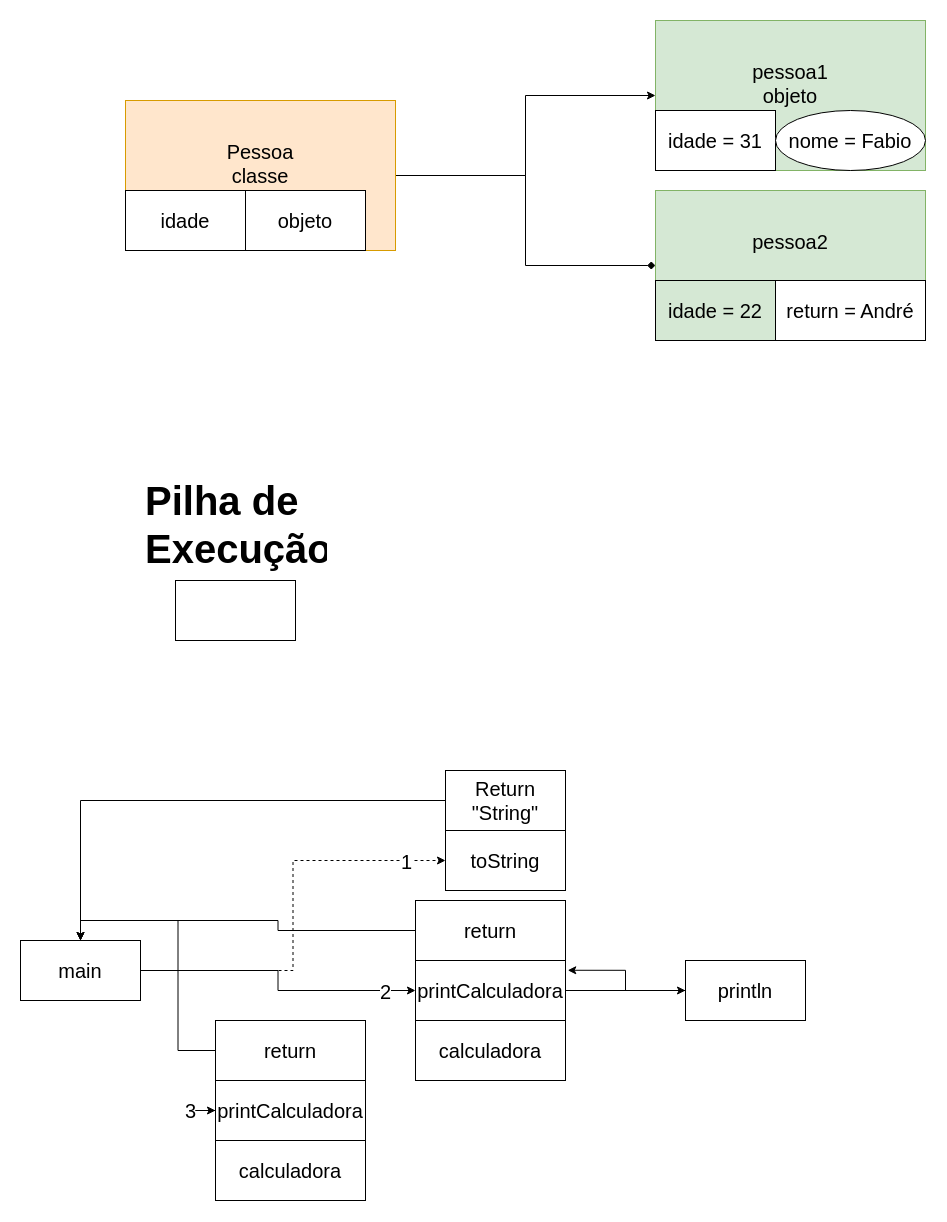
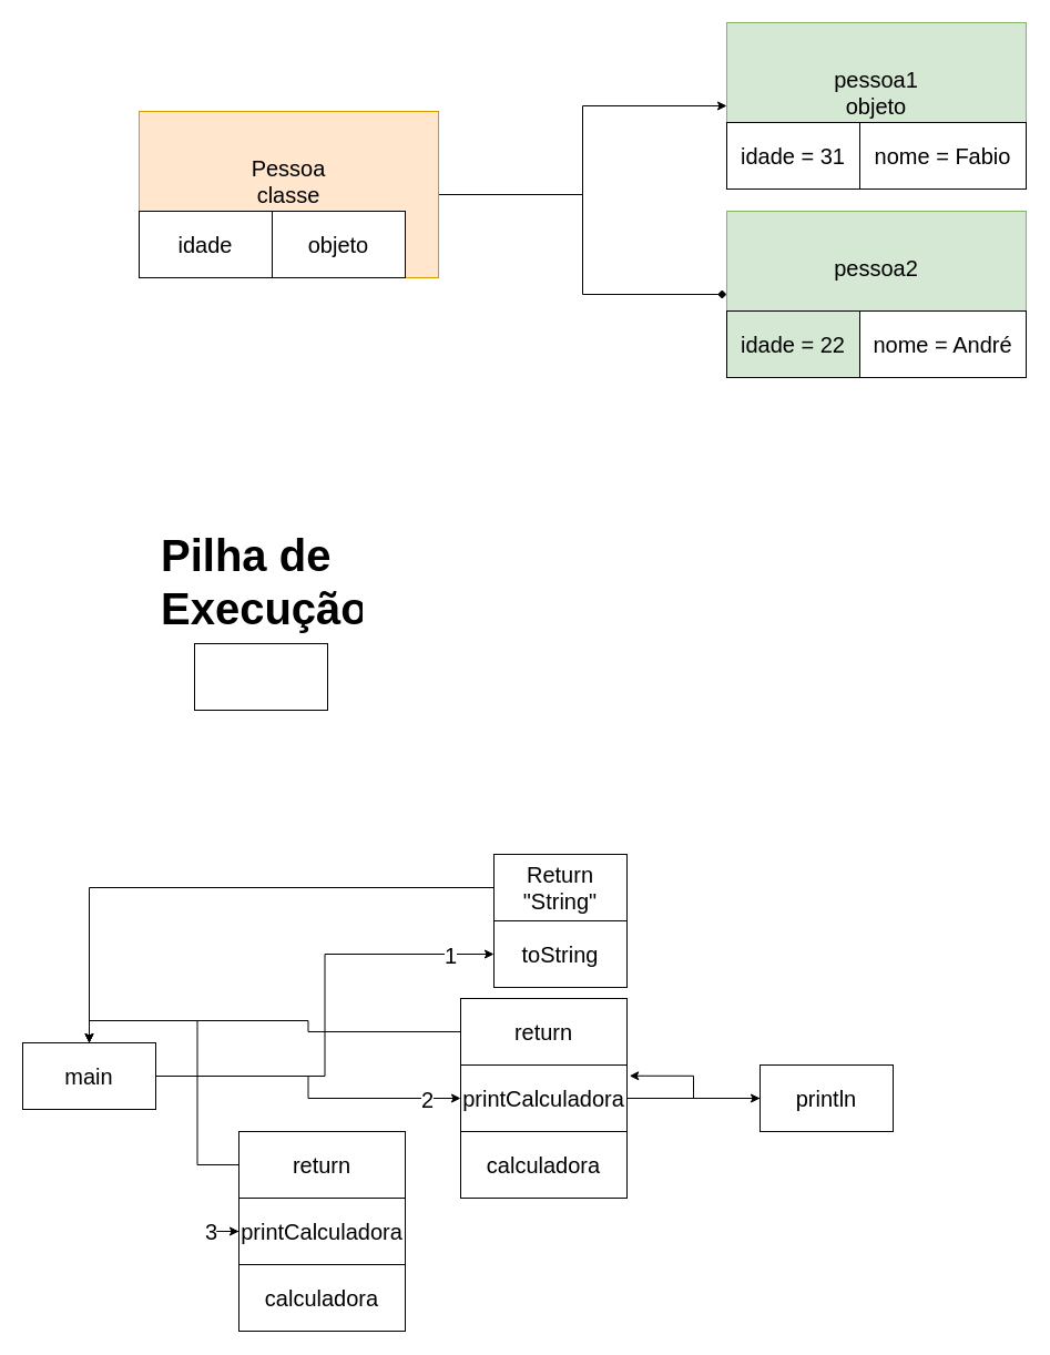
- <mxCell id="9" value="nome = Fabio" style="ellipse;whiteSpace=wrap;html=1;fontSize=20;" vertex="1" parent="1"><mxGeometry x="775" y="110" width="150" height="60" as="geometry" /></mxCell>
+ <mxCell id="9" value="nome = Fabio" style="rounded=0;whiteSpace=wrap;html=1;fontSize=20;" vertex="1" parent="1"><mxGeometry x="775" y="110" width="150" height="60" as="geometry" /></mxCell>
- <mxCell id="12" value="return = André" style="rounded=0;whiteSpace=wrap;html=1;fontSize=20;" vertex="1" parent="1"><mxGeometry x="775" y="280" width="150" height="60" as="geometry" /></mxCell>
+ <mxCell id="12" value="nome = André" style="rounded=0;whiteSpace=wrap;html=1;fontSize=20;" vertex="1" parent="1"><mxGeometry x="775" y="280" width="150" height="60" as="geometry" /></mxCell>
- <mxCell id="16" style="edgeStyle=orthogonalEdgeStyle;rounded=0;orthogonalLoop=1;jettySize=auto;html=1;entryX=0;entryY=0.5;entryDx=0;entryDy=0;fontSize=20;dashed=1;" edge="1" parent="1" source="18" target="25"><mxGeometry relative="1" as="geometry" /></mxCell>
+ <mxCell id="16" style="edgeStyle=orthogonalEdgeStyle;rounded=0;orthogonalLoop=1;jettySize=auto;html=1;entryX=0;entryY=0.5;entryDx=0;entryDy=0;fontSize=20;" edge="1" parent="1" source="18" target="25"><mxGeometry relative="1" as="geometry" /></mxCell>
